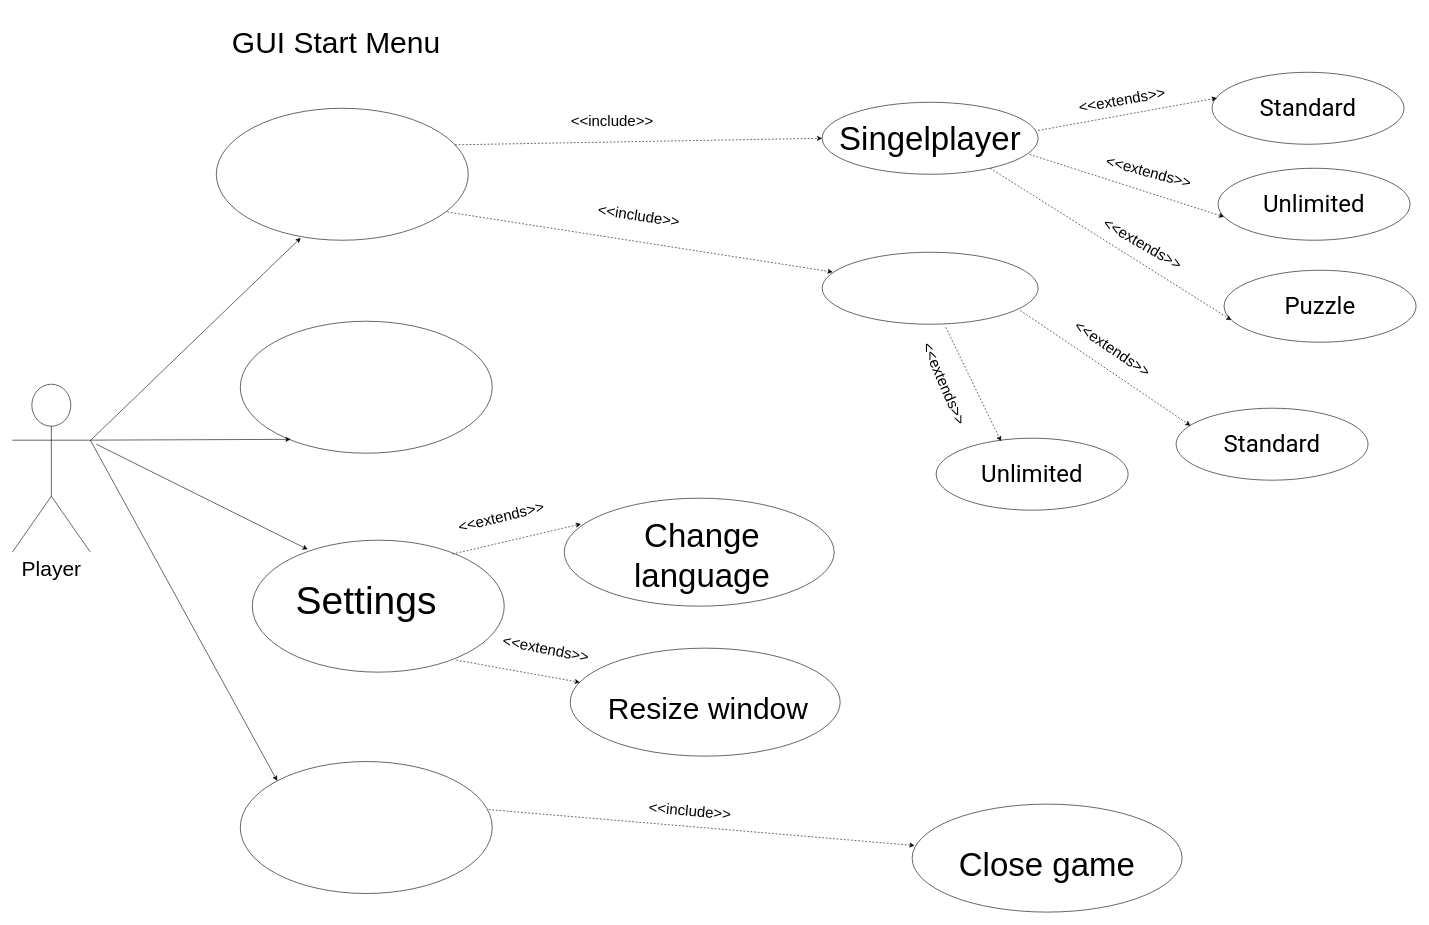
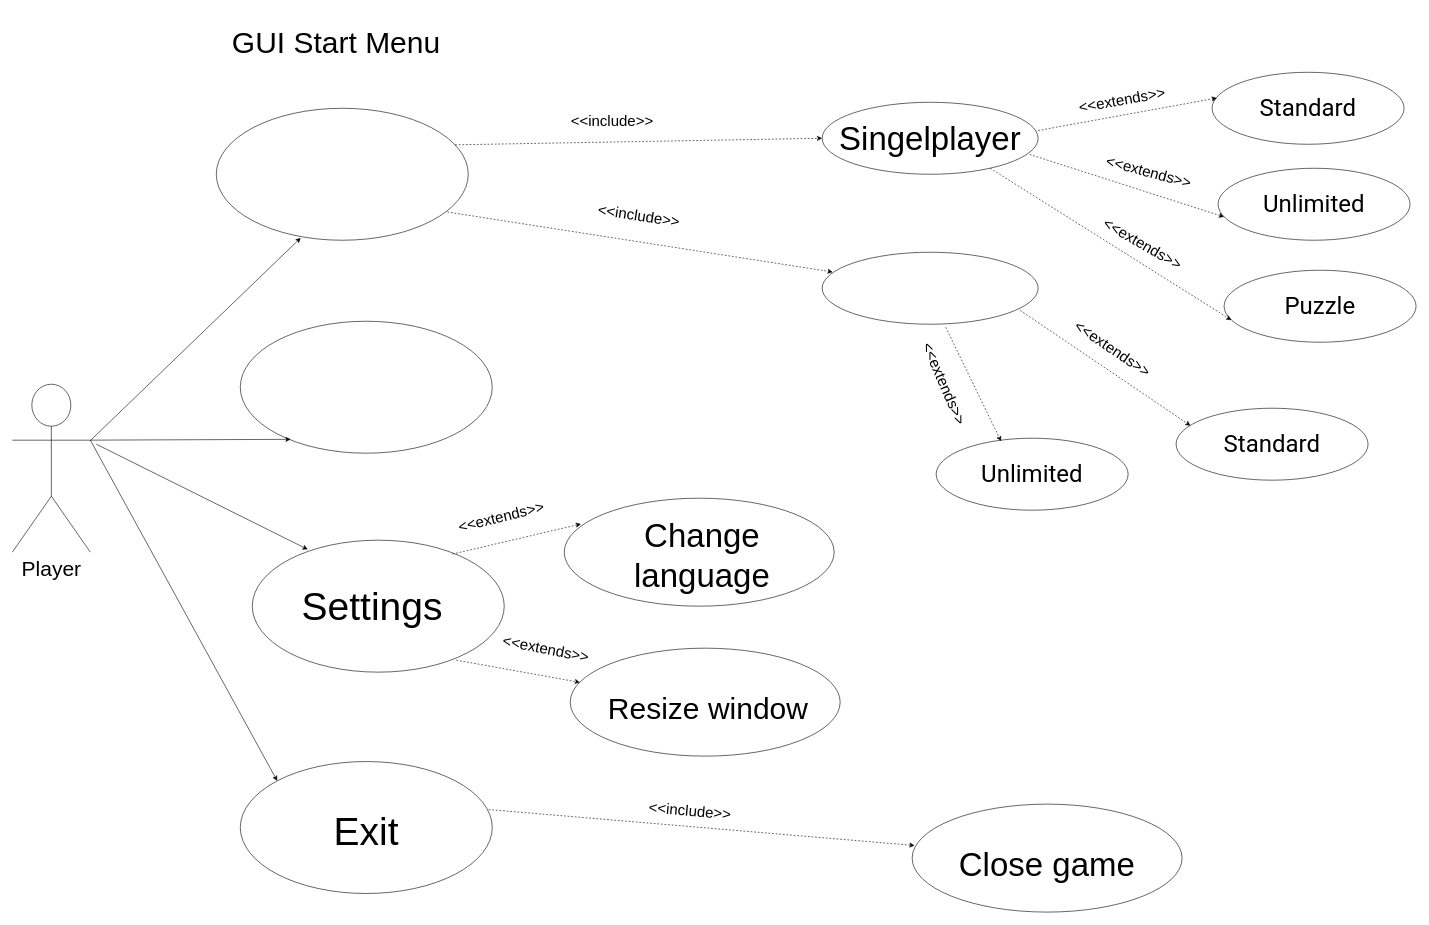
- <mxCell id="7" value="&lt;font style=&quot;font-size: 65px&quot;&gt;Settings&lt;/font&gt;" style="text;html=1;strokeColor=none;fillColor=none;align=center;verticalAlign=middle;whiteSpace=wrap;rounded=0;fontSize=19;" parent="1" vertex="1"><mxGeometry x="440" y="925" width="340" height="150" as="geometry" /></mxCell>
+ <mxCell id="7" value="&lt;font style=&quot;font-size: 65px&quot;&gt;Settings&lt;/font&gt;" style="text;html=1;strokeColor=none;fillColor=none;align=center;verticalAlign=middle;whiteSpace=wrap;rounded=0;fontSize=19;" parent="1" vertex="1"><mxGeometry x="450" y="935" width="340" height="150" as="geometry" /></mxCell>
+ <mxCell id="8" value="&lt;font style=&quot;font-size: 65px&quot;&gt;Exit&lt;/font&gt;" style="text;html=1;strokeColor=none;fillColor=none;align=center;verticalAlign=middle;whiteSpace=wrap;rounded=0;fontSize=19;" parent="1" vertex="1"><mxGeometry x="450" y="1310" width="320" height="150" as="geometry" /></mxCell>
